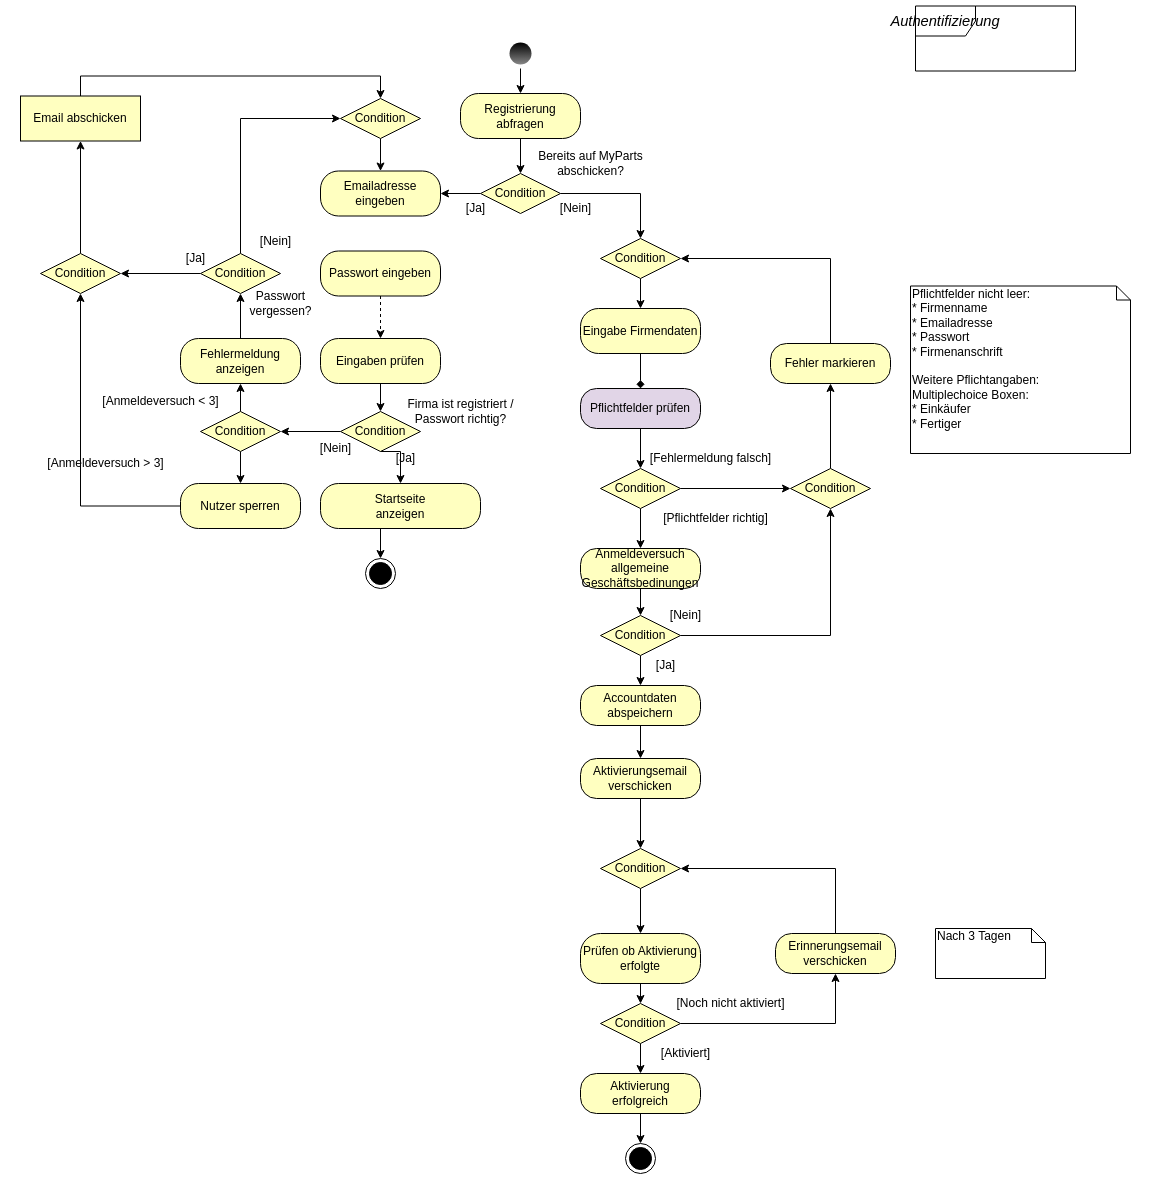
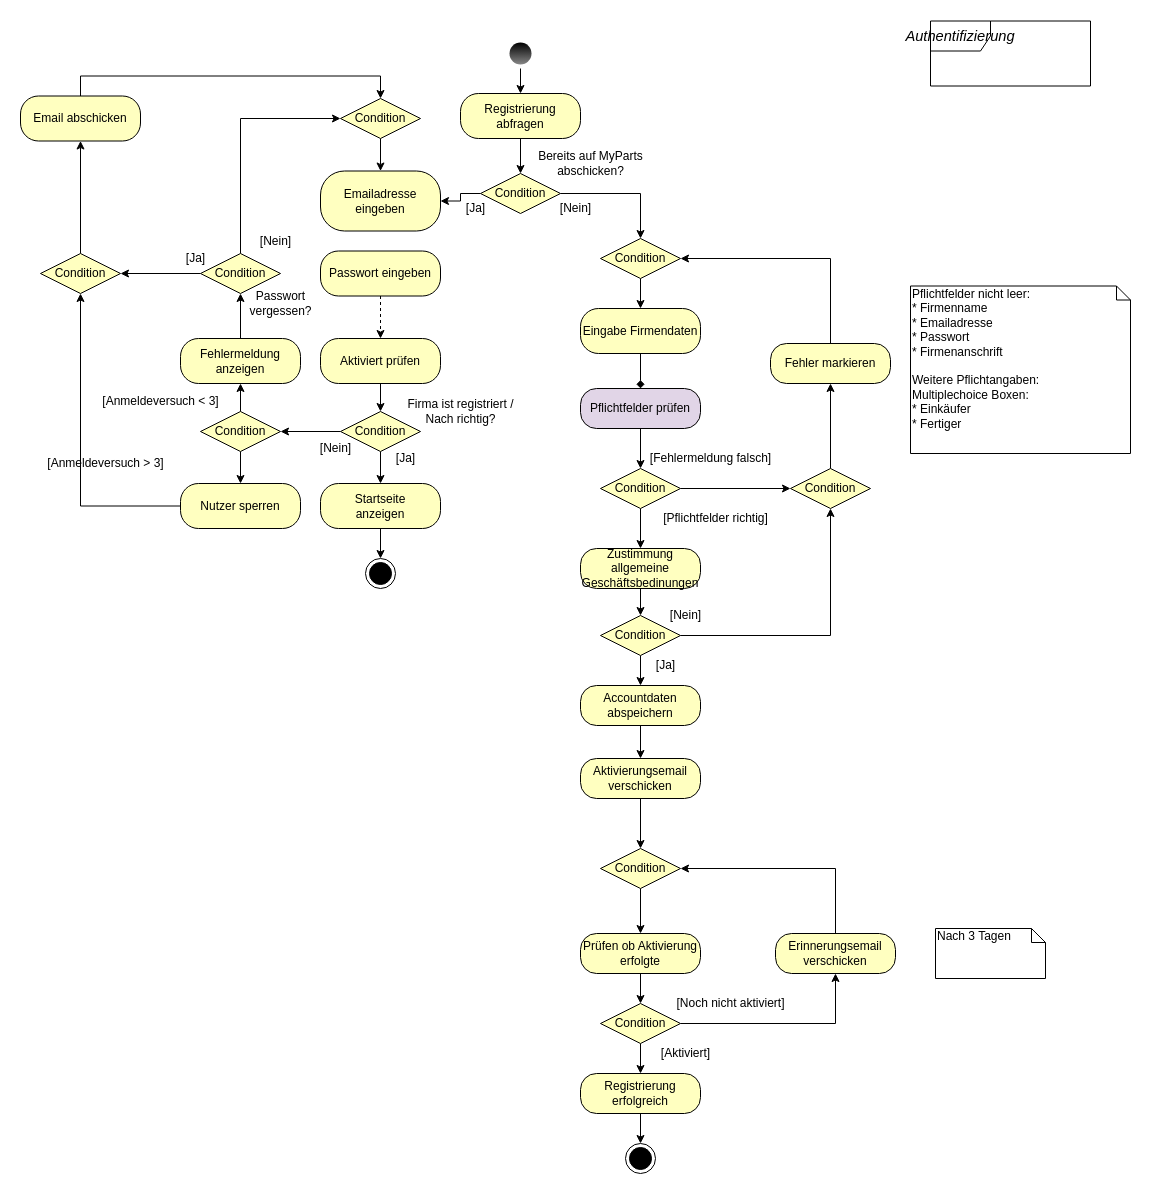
- <mxCell id="2" value="&lt;i&gt;&lt;span style=&quot;font-size: 11.0pt ; font-family: &amp;#34;calibri&amp;#34; , sans-serif&quot;&gt;Authentifizierung&lt;br&gt;&lt;/span&gt;&lt;/i&gt;" style="shape=umlFrame;whiteSpace=wrap;html=1;" parent="1" vertex="1"><mxGeometry x="915" y="5.5" width="160" height="65" as="geometry" /></mxCell>
+ <mxCell id="2" value="&lt;i&gt;&lt;span style=&quot;font-size: 11.0pt ; font-family: &amp;#34;calibri&amp;#34; , sans-serif&quot;&gt;Authentifizierung&lt;br&gt;&lt;/span&gt;&lt;/i&gt;" style="shape=umlFrame;whiteSpace=wrap;html=1;" parent="1" vertex="1"><mxGeometry x="930" y="20.5" width="160" height="65" as="geometry" /></mxCell>
- <mxCell id="85" value="Email abschicken" style="whiteSpace=wrap;html=1;arcSize=40;fontColor=#000000;fillColor=#ffffc0;rounded=0;" parent="1" vertex="1"><mxGeometry x="20" y="95.5" width="120" height="45" as="geometry" /></mxCell>
+ <mxCell id="85" value="Email abschicken" style="rounded=1;whiteSpace=wrap;html=1;arcSize=40;fontColor=#000000;fillColor=#ffffc0;" parent="1" vertex="1"><mxGeometry x="20" y="95.5" width="120" height="45" as="geometry" /></mxCell>
- <mxCell id="54" value="Emailadresse eingeben" style="rounded=1;whiteSpace=wrap;html=1;arcSize=40;fontColor=#000000;fillColor=#ffffc0;" parent="1" vertex="1"><mxGeometry x="320" y="170.5" width="120" height="45" as="geometry" /></mxCell>
+ <mxCell id="54" value="Emailadresse eingeben" style="rounded=1;whiteSpace=wrap;html=1;arcSize=40;fontColor=#000000;fillColor=#ffffc0;" parent="1" vertex="1"><mxGeometry x="320" y="170.5" width="120" height="60" as="geometry" /></mxCell>
- <mxCell id="58" value="Eingaben prüfen" style="rounded=1;whiteSpace=wrap;html=1;arcSize=40;fontColor=#000000;fillColor=#ffffc0;" parent="1" vertex="1"><mxGeometry x="320" y="338" width="120" height="45" as="geometry" /></mxCell>
+ <mxCell id="58" value="Aktiviert prüfen" style="rounded=1;whiteSpace=wrap;html=1;arcSize=40;fontColor=#000000;fillColor=#ffffc0;" parent="1" vertex="1"><mxGeometry x="320" y="338" width="120" height="45" as="geometry" /></mxCell>
- <mxCell id="65" value="Firma ist registriert /&lt;br&gt;Passwort richtig?" style="text;html=1;align=center;verticalAlign=middle;resizable=0;points=[];autosize=1;" parent="1" vertex="1"><mxGeometry x="400" y="396" width="120" height="30" as="geometry" /></mxCell>
+ <mxCell id="65" value="Firma ist registriert /&lt;br&gt;Nach richtig?" style="text;html=1;align=center;verticalAlign=middle;resizable=0;points=[];autosize=1;" parent="1" vertex="1"><mxGeometry x="400" y="396" width="120" height="30" as="geometry" /></mxCell>
- <mxCell id="64" value="Startseite&lt;br&gt;anzeigen" style="rounded=1;whiteSpace=wrap;html=1;arcSize=40;fontColor=#000000;fillColor=#ffffc0;" parent="1" vertex="1"><mxGeometry x="320" y="483" width="160" height="45" as="geometry" /></mxCell>
+ <mxCell id="64" value="Startseite&lt;br&gt;anzeigen" style="rounded=1;whiteSpace=wrap;html=1;arcSize=40;fontColor=#000000;fillColor=#ffffc0;" parent="1" vertex="1"><mxGeometry x="320" y="483" width="120" height="45" as="geometry" /></mxCell>
- <mxCell id="18" value="Anmeldeversuch allgemeine Geschäftsbedinungen" style="rounded=1;whiteSpace=wrap;html=1;arcSize=40;fontColor=#000000;fillColor=#ffffc0;" parent="1" vertex="1"><mxGeometry x="580" y="548" width="120" height="40" as="geometry" /></mxCell>
+ <mxCell id="18" value="Zustimmung allgemeine Geschäftsbedinungen" style="rounded=1;whiteSpace=wrap;html=1;arcSize=40;fontColor=#000000;fillColor=#ffffc0;" parent="1" vertex="1"><mxGeometry x="580" y="548" width="120" height="40" as="geometry" /></mxCell>
- <mxCell id="38" value="Prüfen ob Aktivierung erfolgte" style="rounded=1;whiteSpace=wrap;html=1;arcSize=40;fontColor=#000000;fillColor=#ffffc0;" parent="1" vertex="1"><mxGeometry x="580" y="933" width="120" height="50" as="geometry" /></mxCell>
+ <mxCell id="38" value="Prüfen ob Aktivierung erfolgte" style="rounded=1;whiteSpace=wrap;html=1;arcSize=40;fontColor=#000000;fillColor=#ffffc0;" parent="1" vertex="1"><mxGeometry x="580" y="933" width="120" height="40" as="geometry" /></mxCell>
- <mxCell id="25" value="Aktivierung erfolgreich" style="rounded=1;whiteSpace=wrap;html=1;arcSize=40;fontColor=#000000;fillColor=#ffffc0;" parent="1" vertex="1"><mxGeometry x="580" y="1073" width="120" height="40" as="geometry" /></mxCell>
+ <mxCell id="25" value="Registrierung erfolgreich" style="rounded=1;whiteSpace=wrap;html=1;arcSize=40;fontColor=#000000;fillColor=#ffffc0;" parent="1" vertex="1"><mxGeometry x="580" y="1073" width="120" height="40" as="geometry" /></mxCell>
